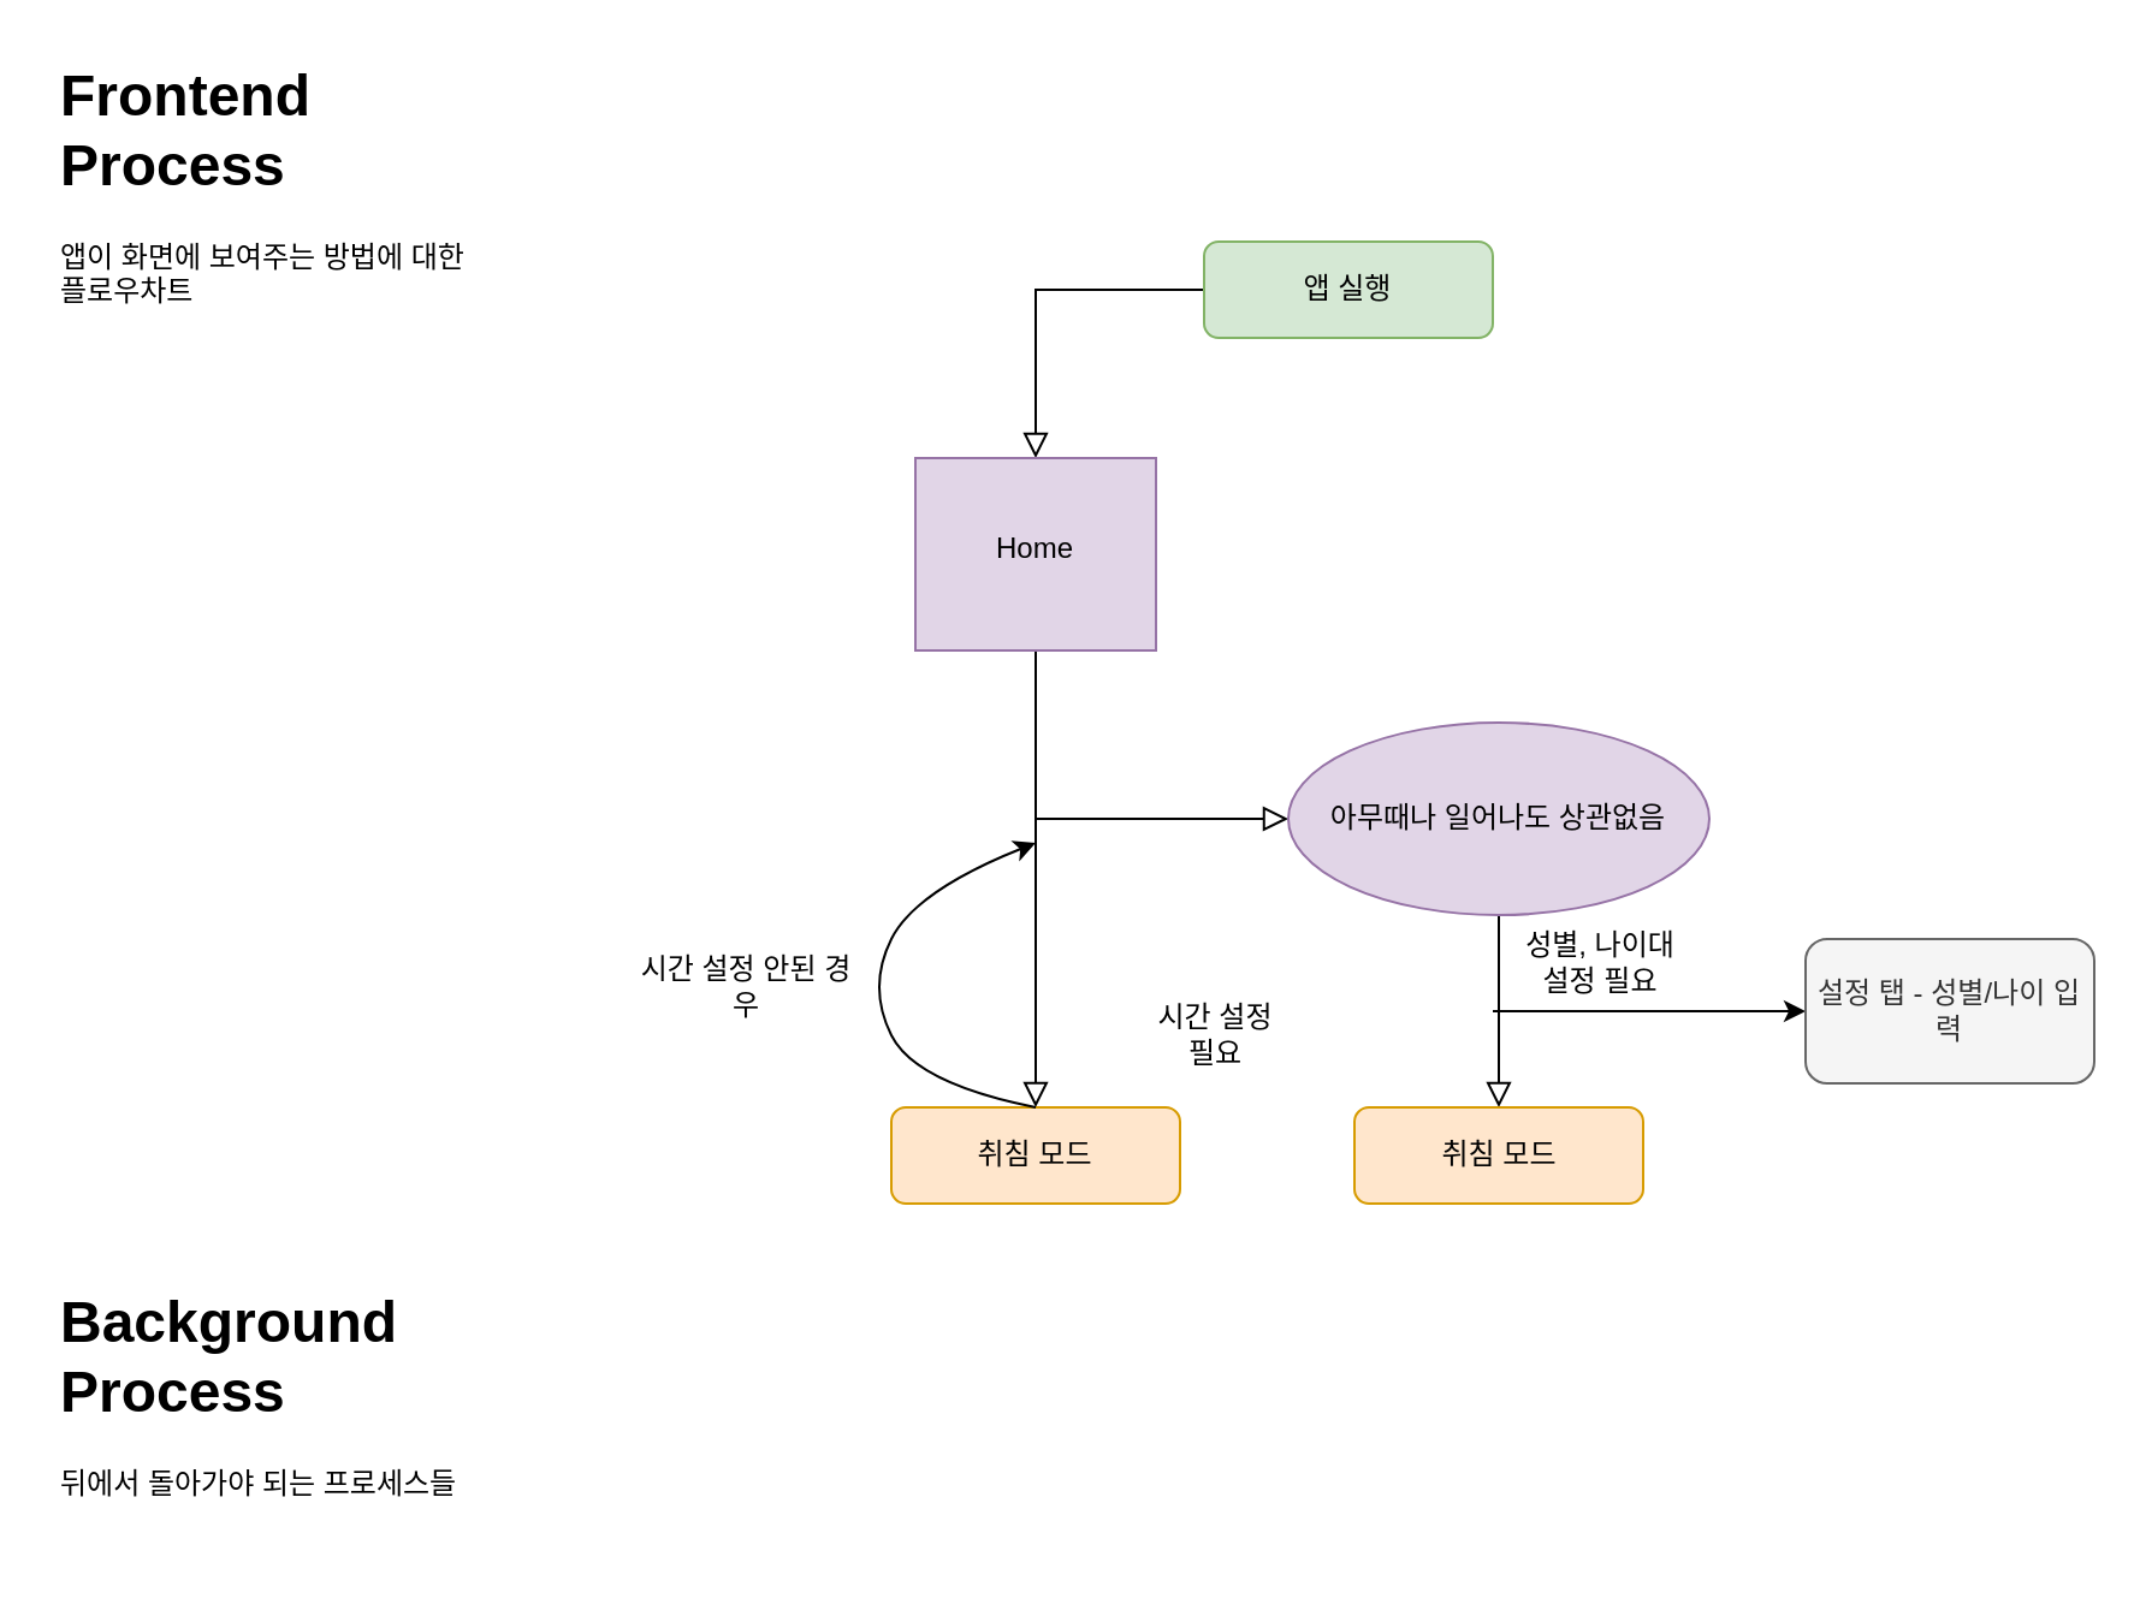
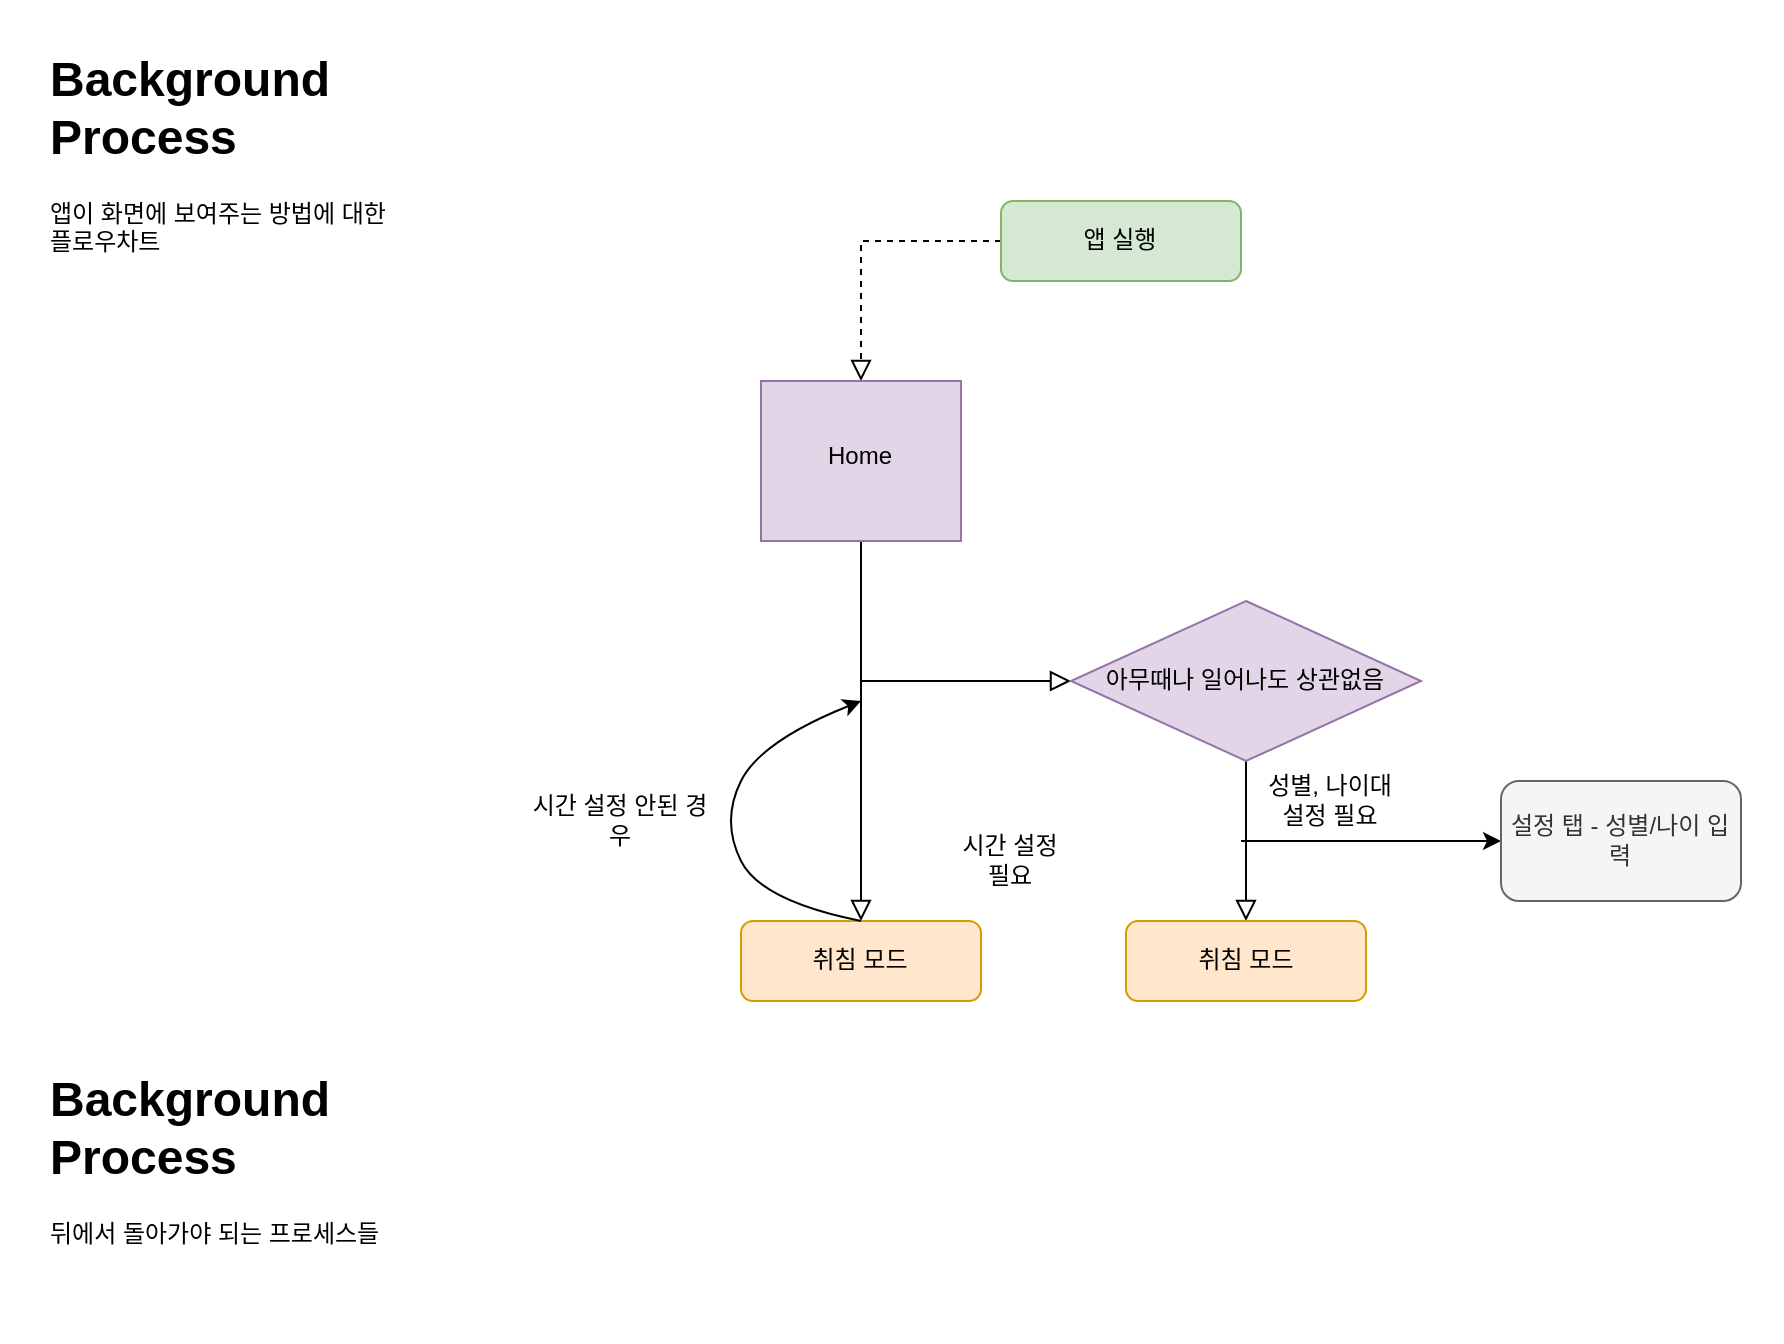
- <mxCell id="18" value="&lt;h1&gt;Frontend Process&lt;/h1&gt;&lt;p&gt;앱이 화면에 보여주는 방법에 대한 플로우차트&lt;/p&gt;" style="text;html=1;strokeColor=none;fillColor=none;spacing=5;spacingTop=-20;whiteSpace=wrap;overflow=hidden;rounded=0;" vertex="1" parent="1"><mxGeometry x="20" width="190" height="120" as="geometry" y="20" /></mxCell>
+ <mxCell id="18" value="&lt;h1&gt;Background Process&lt;/h1&gt;&lt;p&gt;앱이 화면에 보여주는 방법에 대한 플로우차트&lt;/p&gt;" style="text;html=1;strokeColor=none;fillColor=none;spacing=5;spacingTop=-20;whiteSpace=wrap;overflow=hidden;rounded=0;" vertex="1" parent="1"><mxGeometry x="20" width="190" height="120" as="geometry" y="20" /></mxCell>
- <mxCell id="2" value="" style="rounded=0;html=1;jettySize=auto;orthogonalLoop=1;fontSize=11;endArrow=block;endFill=0;endSize=8;strokeWidth=1;shadow=0;labelBackgroundColor=none;edgeStyle=orthogonalEdgeStyle;" parent="1" source="3" target="5" edge="1"><mxGeometry relative="1" as="geometry" /></mxCell>
+ <mxCell id="2" value="" style="rounded=0;html=1;jettySize=auto;orthogonalLoop=1;fontSize=11;endArrow=block;endFill=0;endSize=8;strokeWidth=1;shadow=0;labelBackgroundColor=none;edgeStyle=orthogonalEdgeStyle;dashed=1;" parent="1" source="3" target="5" edge="1"><mxGeometry relative="1" as="geometry" /></mxCell>
- <mxCell id="14" value="&lt;span style=&quot;white-space: normal&quot;&gt;아무때나 일어나도 상관없음&lt;/span&gt;" style="ellipse;whiteSpace=wrap;html=1;fillColor=#e1d5e7;strokeColor=#9673a6;" vertex="1" parent="1"><mxGeometry x="535" y="300" width="175" height="80" as="geometry" /></mxCell>
+ <mxCell id="14" value="&lt;span style=&quot;white-space: normal&quot;&gt;아무때나 일어나도 상관없음&lt;/span&gt;" style="rhombus;whiteSpace=wrap;html=1;fillColor=#e1d5e7;strokeColor=#9673a6;" vertex="1" parent="1"><mxGeometry x="535" y="300" width="175" height="80" as="geometry" /></mxCell>
